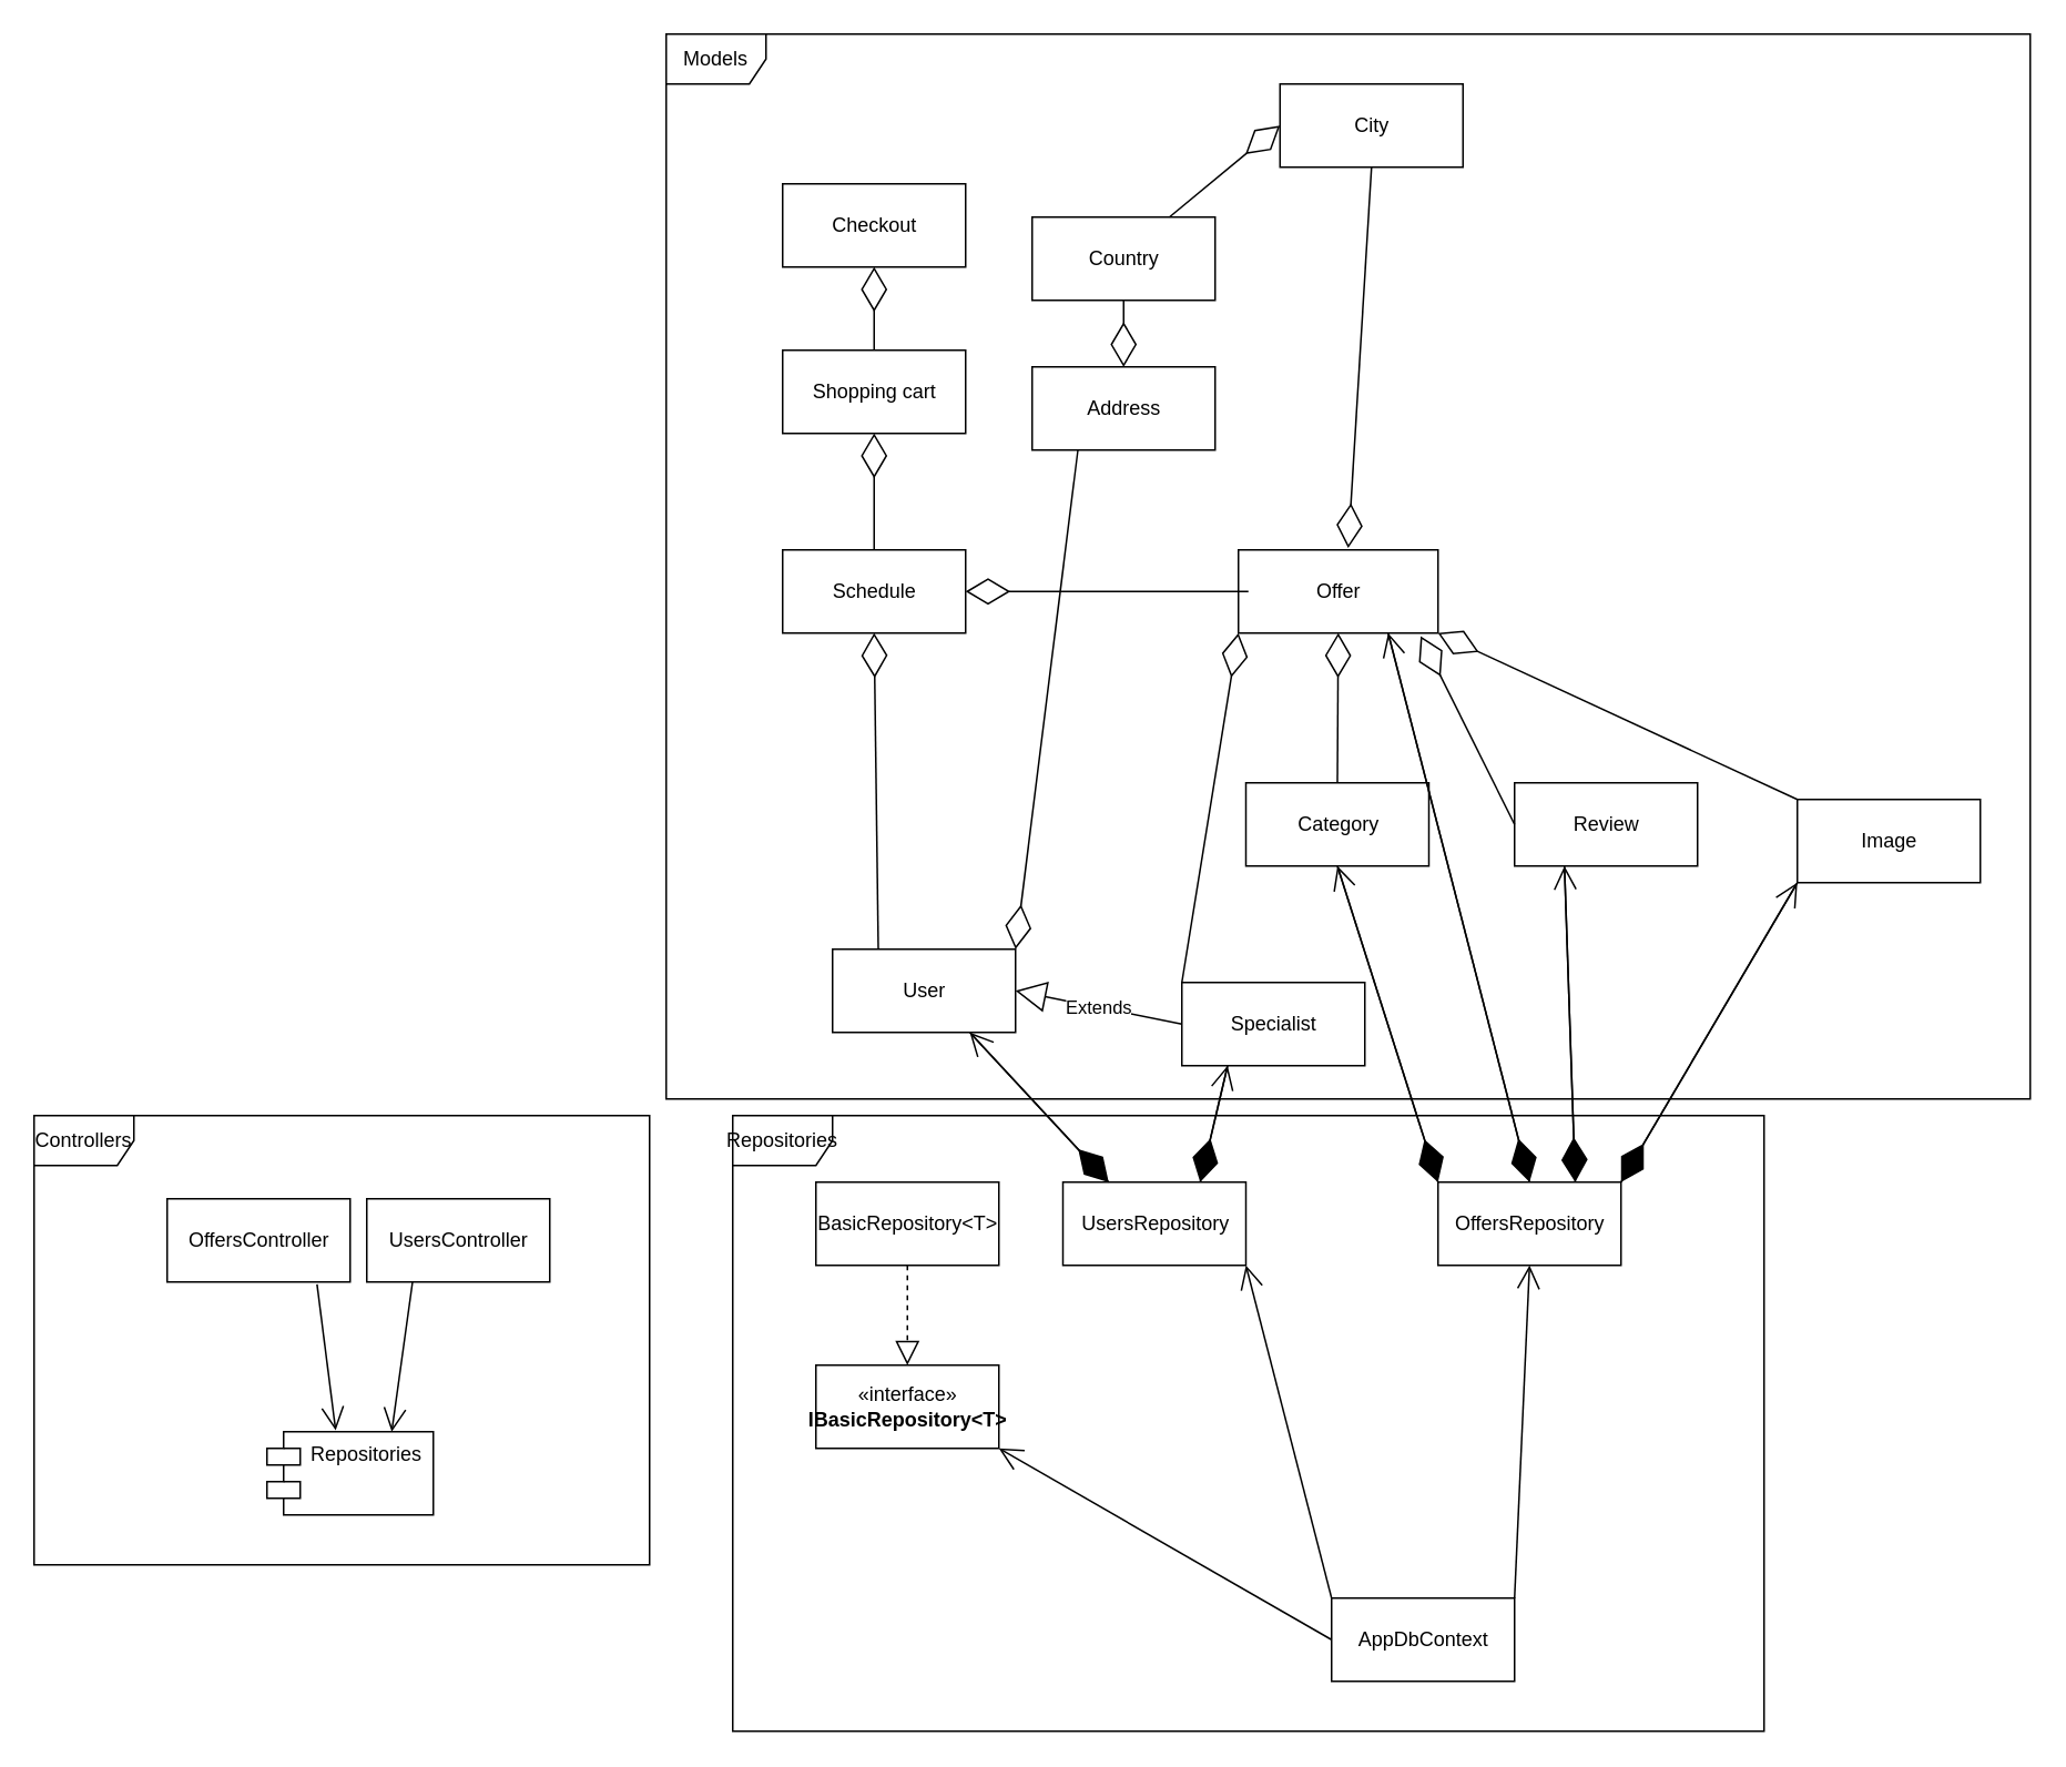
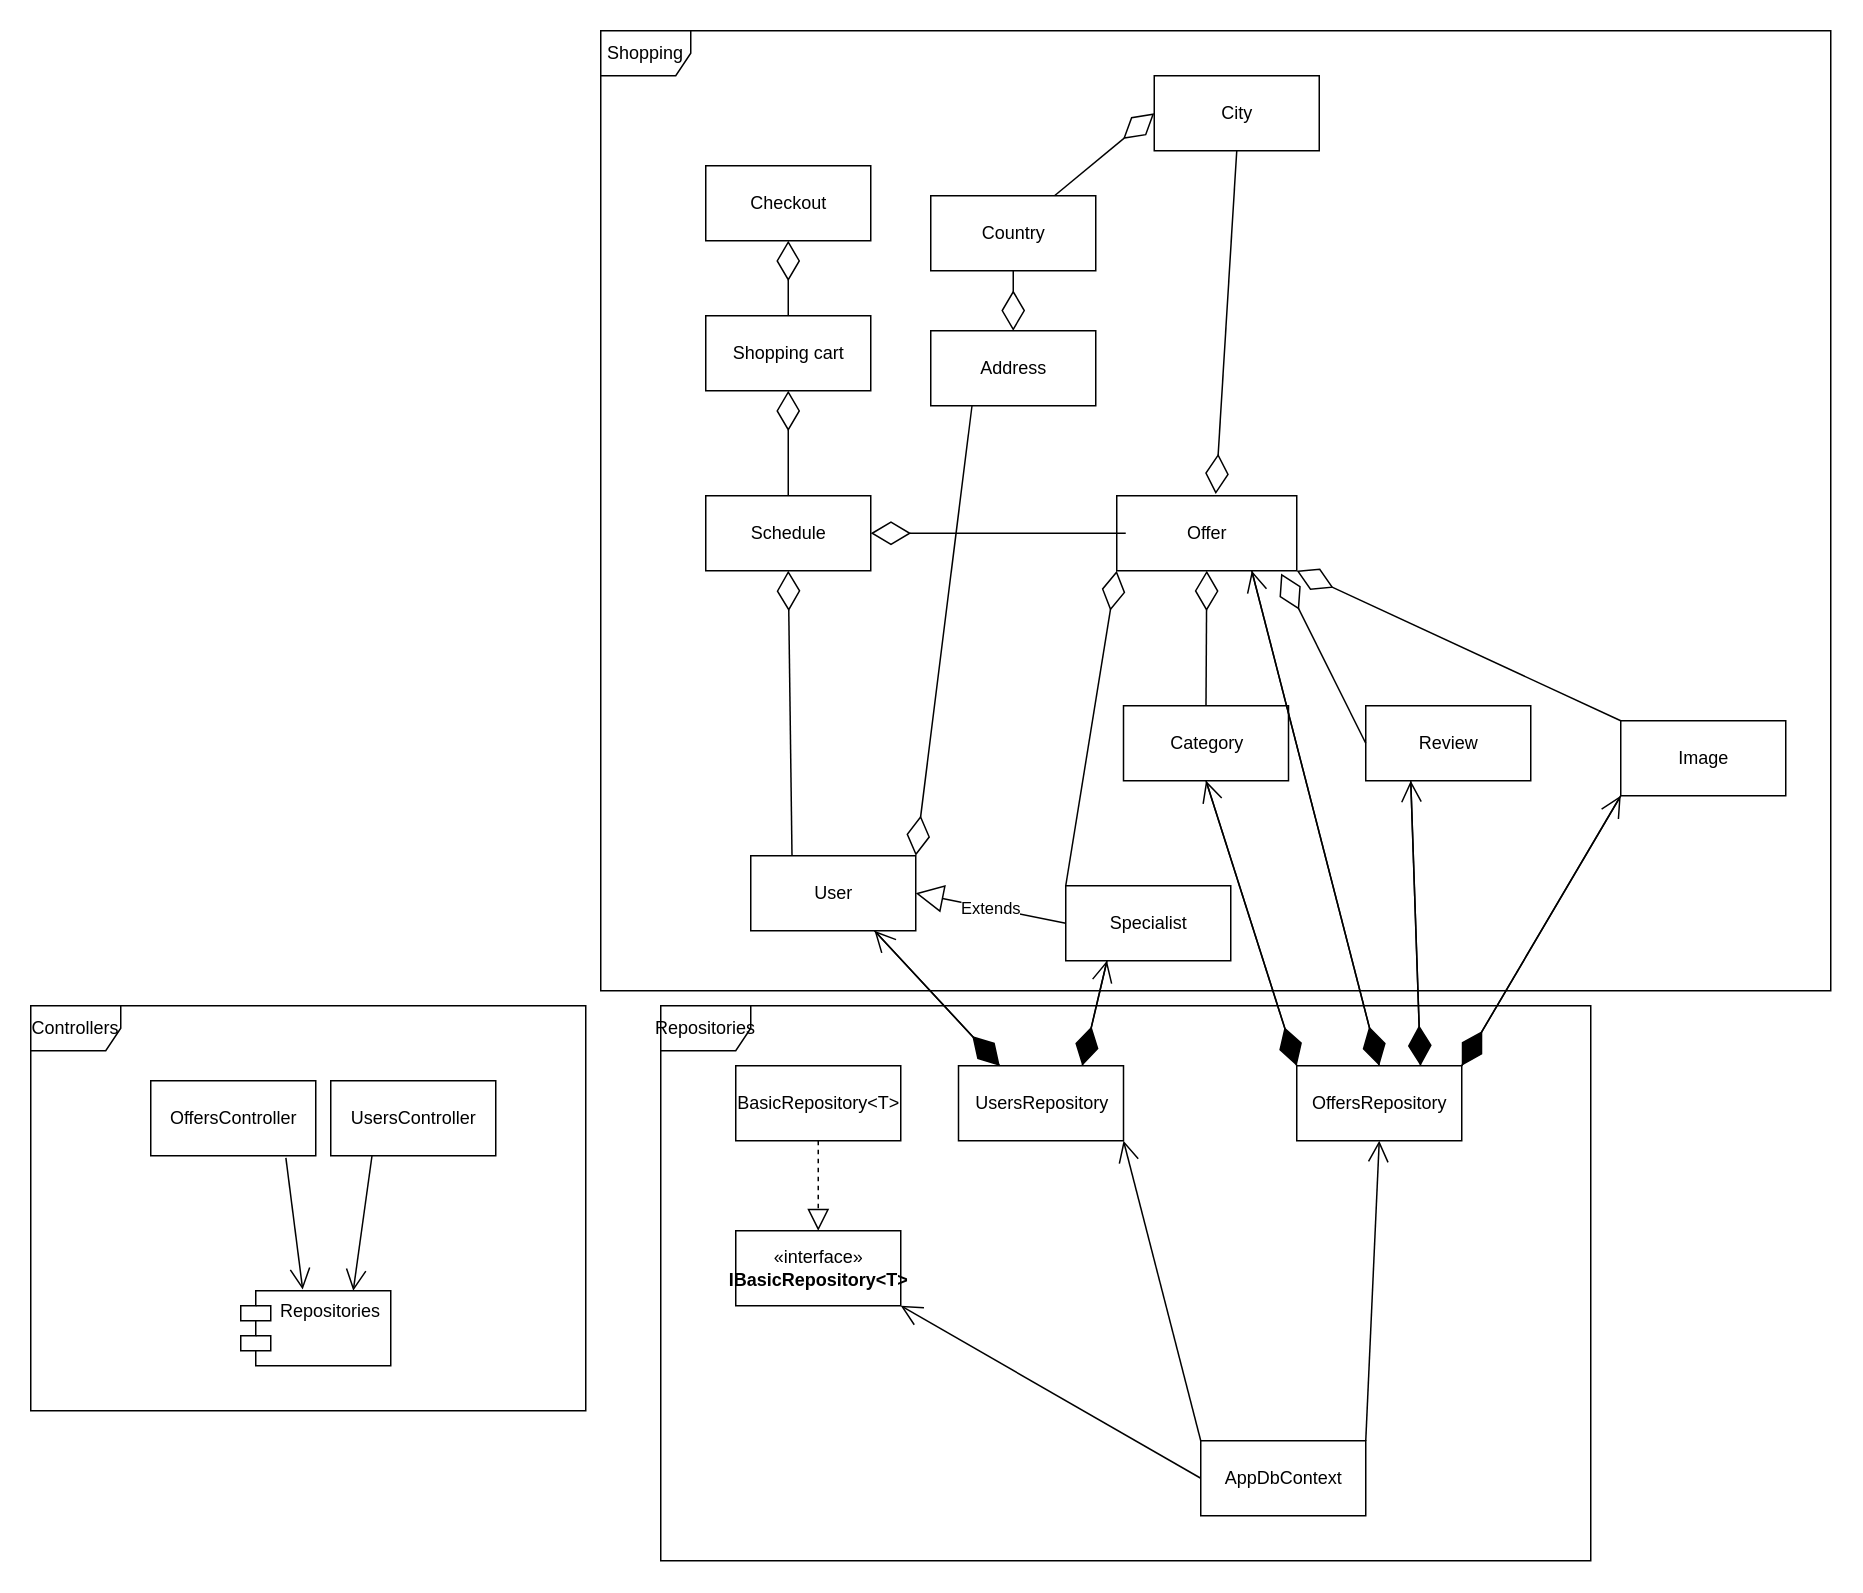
- <mxCell id="55" value="Models" style="shape=umlFrame;whiteSpace=wrap;html=1;" parent="1" vertex="1"><mxGeometry x="400" y="20" width="820" height="640" as="geometry" /></mxCell>
+ <mxCell id="55" value="Shopping" style="shape=umlFrame;whiteSpace=wrap;html=1;" parent="1" vertex="1"><mxGeometry x="400" y="20" width="820" height="640" as="geometry" /></mxCell>
